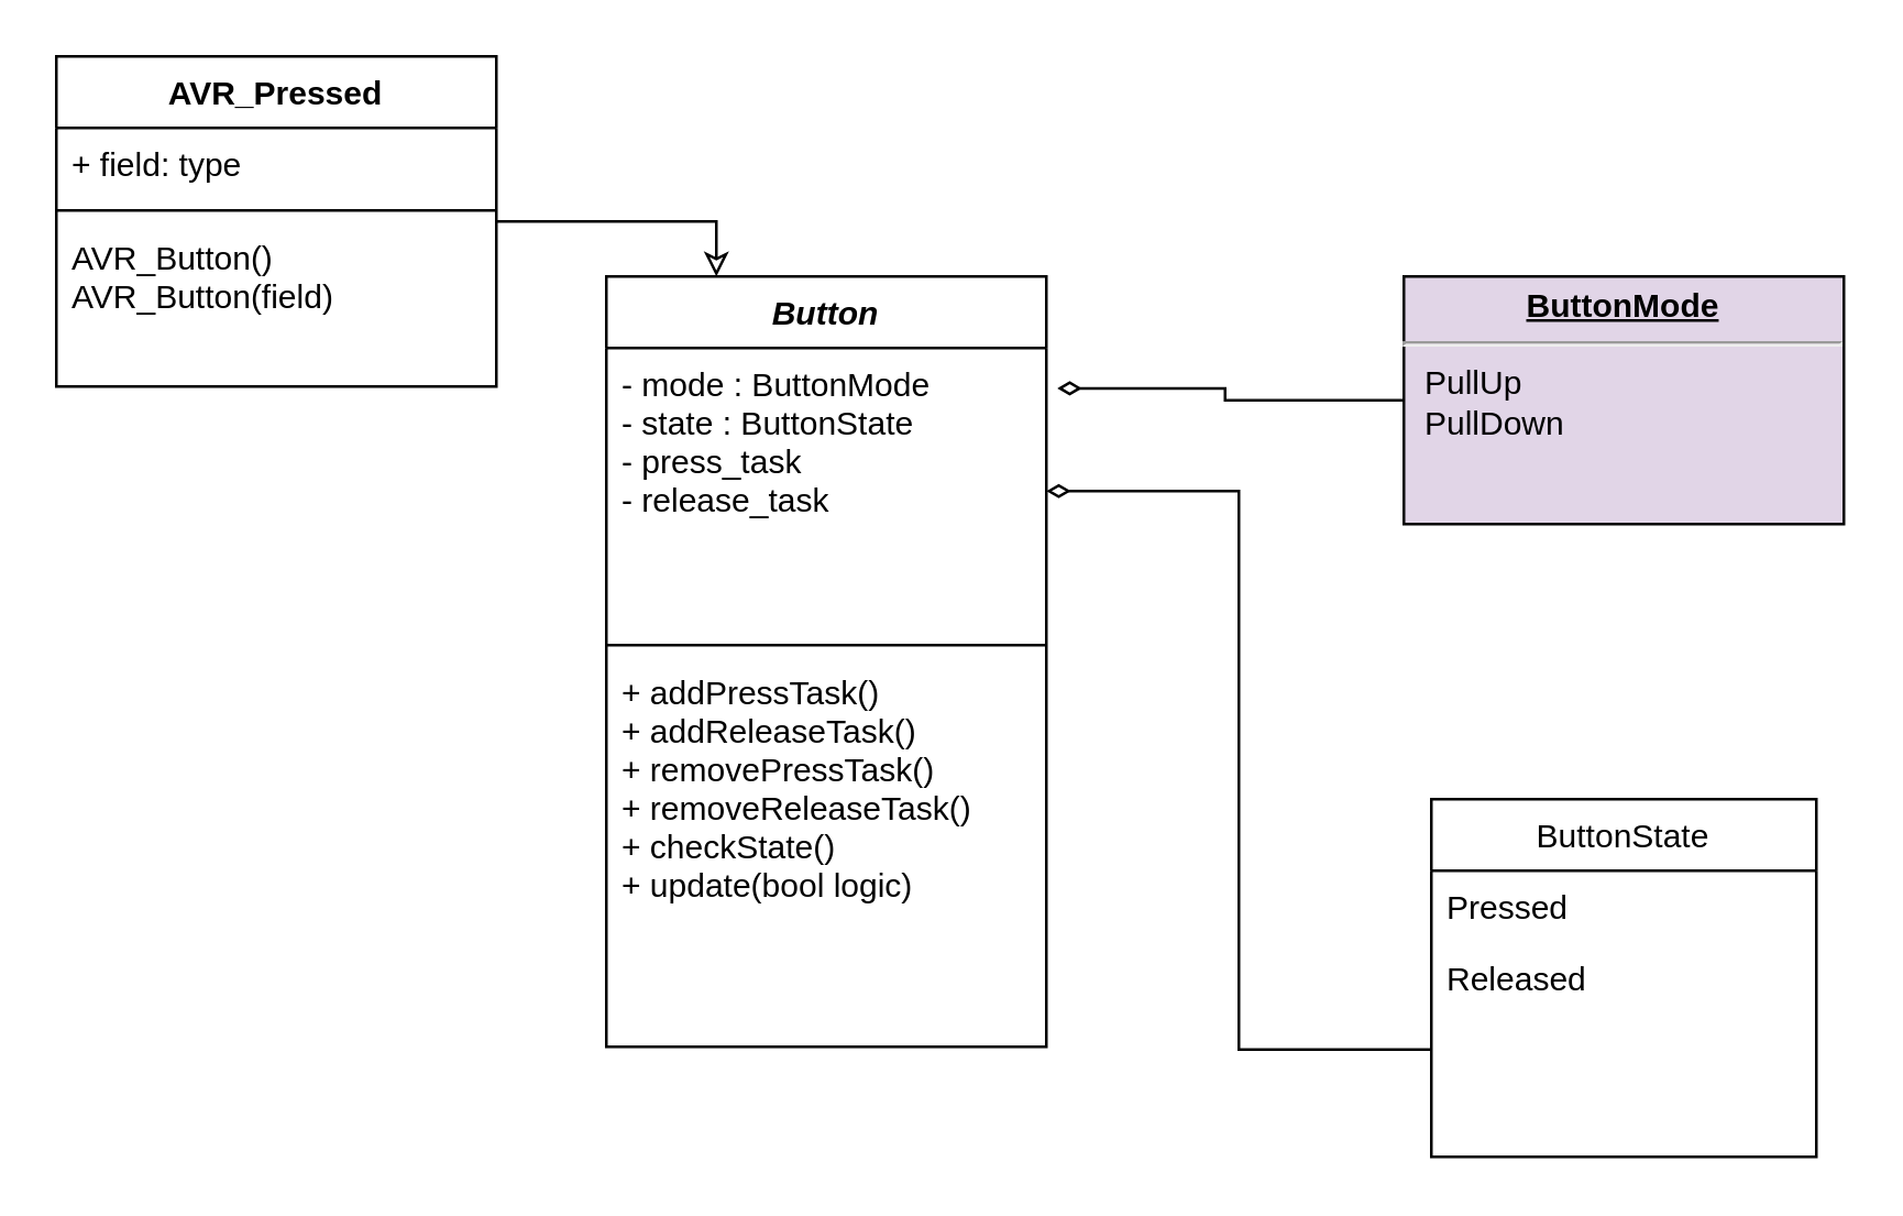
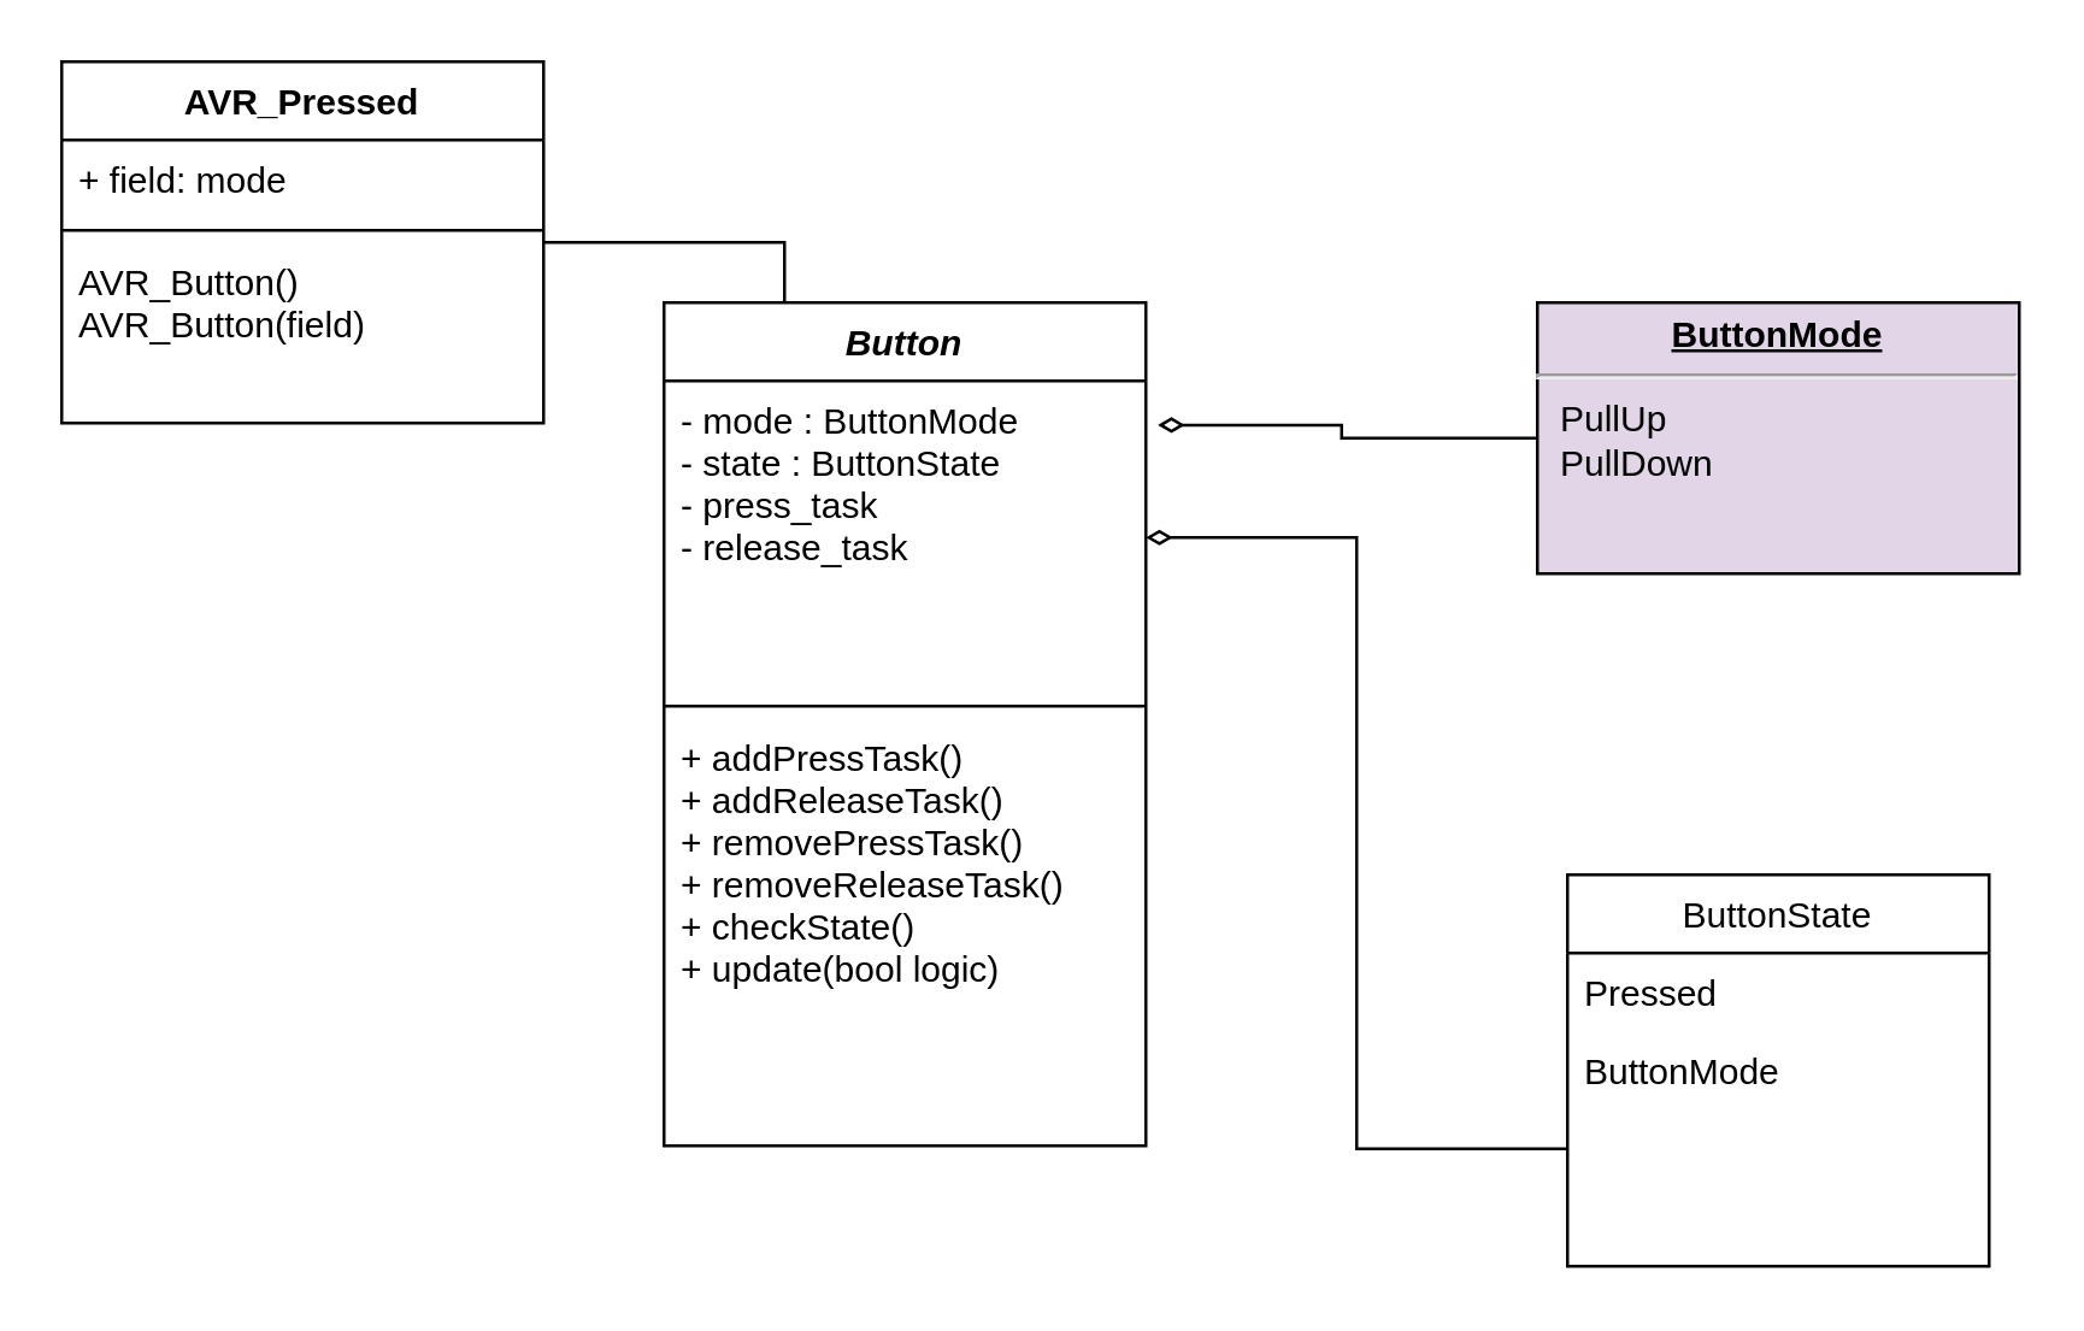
- <mxCell id="14" value="+ field: type" style="text;strokeColor=none;fillColor=none;align=left;verticalAlign=top;spacingLeft=4;spacingRight=4;overflow=hidden;rotatable=0;points=[[0,0.5],[1,0.5]];portConstraint=eastwest;" parent="13" vertex="1"><mxGeometry y="26" width="160" height="26" as="geometry" /></mxCell>
+ <mxCell id="14" value="+ field: mode" style="text;strokeColor=none;fillColor=none;align=left;verticalAlign=top;spacingLeft=4;spacingRight=4;overflow=hidden;rotatable=0;points=[[0,0.5],[1,0.5]];portConstraint=eastwest;" parent="13" vertex="1"><mxGeometry y="26" width="160" height="26" as="geometry" /></mxCell>
- <mxCell id="12" style="edgeStyle=orthogonalEdgeStyle;rounded=0;orthogonalLoop=1;jettySize=auto;html=1;entryX=0.25;entryY=0;entryDx=0;entryDy=0;endArrow=classic;endFill=0;" parent="1" source="13" target="4" edge="1"><mxGeometry relative="1" as="geometry" /></mxCell>
+ <mxCell id="12" style="edgeStyle=orthogonalEdgeStyle;rounded=0;orthogonalLoop=1;jettySize=auto;html=1;entryX=0.25;entryY=0;entryDx=0;entryDy=0;endArrow=none;endFill=0;" parent="1" source="13" target="4" edge="1"><mxGeometry relative="1" as="geometry" /></mxCell>
- <mxCell id="10" value="Released" style="text;strokeColor=none;fillColor=none;align=left;verticalAlign=top;spacingLeft=4;spacingRight=4;overflow=hidden;rotatable=0;points=[[0,0.5],[1,0.5]];portConstraint=eastwest;" parent="8" vertex="1"><mxGeometry y="52" width="140" height="78" as="geometry" /></mxCell>
+ <mxCell id="10" value="ButtonMode" style="text;strokeColor=none;fillColor=none;align=left;verticalAlign=top;spacingLeft=4;spacingRight=4;overflow=hidden;rotatable=0;points=[[0,0.5],[1,0.5]];portConstraint=eastwest;" parent="8" vertex="1"><mxGeometry y="52" width="140" height="78" as="geometry" /></mxCell>
